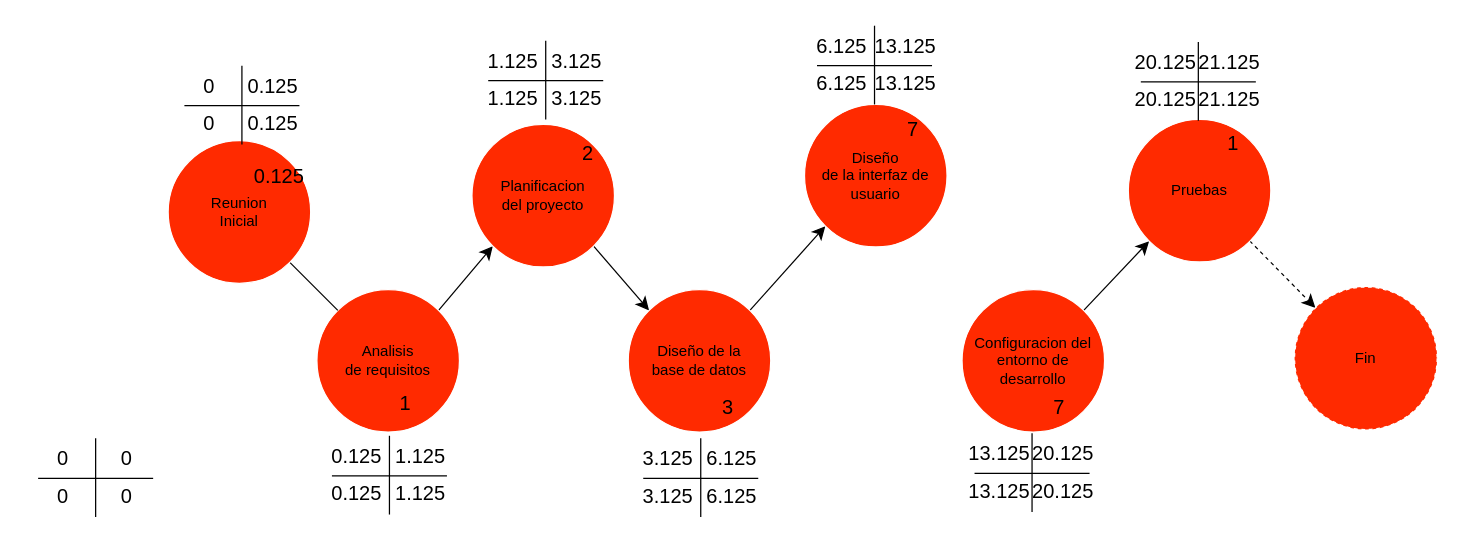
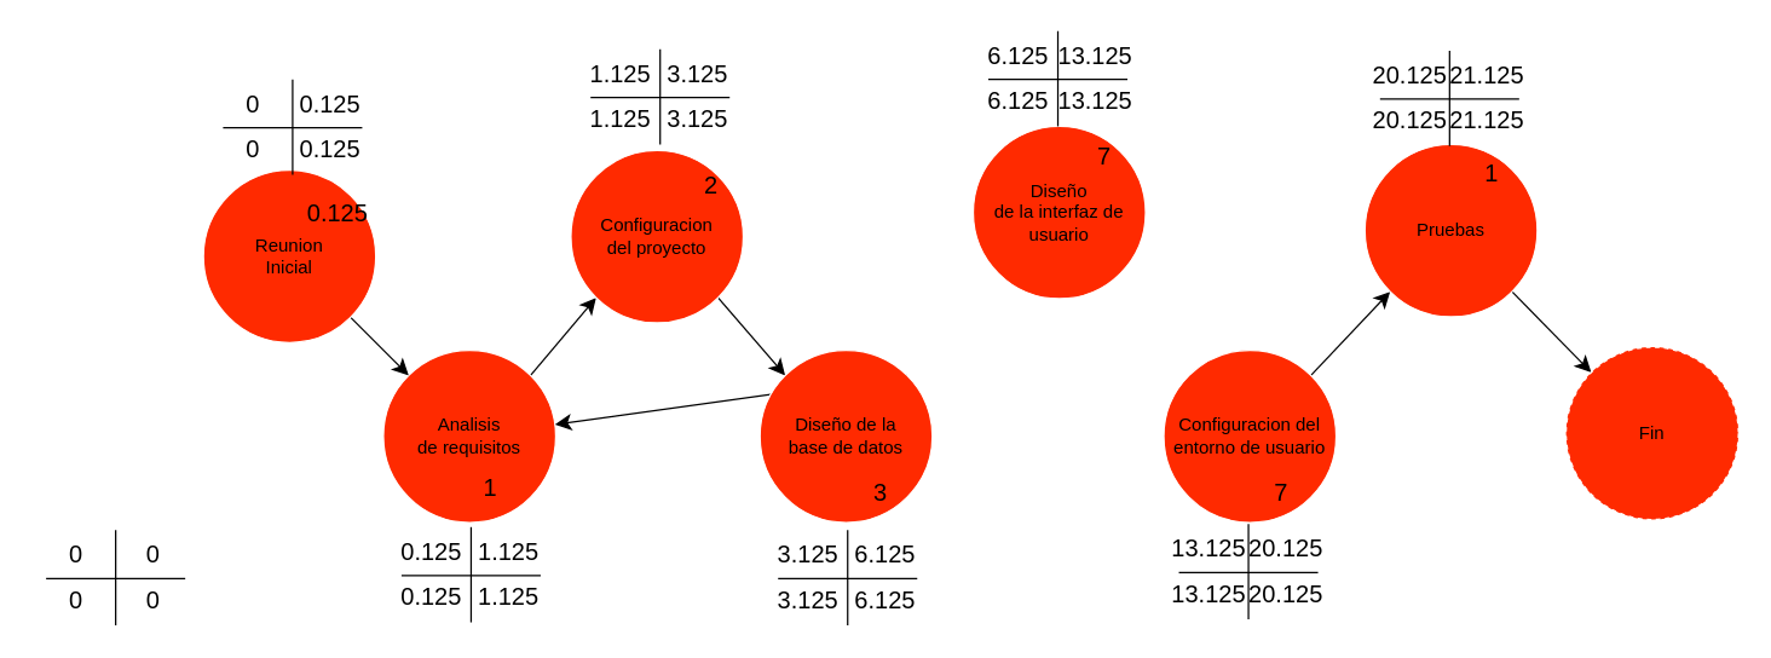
- <mxCell id="5" value="Planificacion&lt;div&gt;del proyecto&lt;/div&gt;" style="ellipse;whiteSpace=wrap;html=1;aspect=fixed;fillColor=#FF2A00;strokeColor=#FFFFFF;" vertex="1" parent="1"><mxGeometry x="377" y="99" width="114" height="114" as="geometry" /></mxCell>
+ <mxCell id="5" value="Configuracion&lt;div&gt;del proyecto&lt;/div&gt;" style="ellipse;whiteSpace=wrap;html=1;aspect=fixed;fillColor=#FF2A00;strokeColor=#FFFFFF;" vertex="1" parent="1"><mxGeometry x="377" y="99" width="114" height="114" as="geometry" /></mxCell>
- <mxCell id="8" style="edgeStyle=none;curved=1;rounded=0;orthogonalLoop=1;jettySize=auto;html=1;exitX=1;exitY=0;exitDx=0;exitDy=0;entryX=0;entryY=1;entryDx=0;entryDy=0;fontSize=12;startSize=8;endSize=8;" edge="1" parent="1" source="9" target="10"><mxGeometry relative="1" as="geometry" /></mxCell>
+ <mxCell id="8" style="edgeStyle=none;curved=1;rounded=0;orthogonalLoop=1;jettySize=auto;html=1;exitX=1;exitY=0;exitDx=0;exitDy=0;fontSize=12;startSize=8;endSize=8;" edge="1" parent="1" source="9" target="3"><mxGeometry relative="1" as="geometry" /></mxCell>
- <mxCell id="13" style="edgeStyle=none;curved=1;rounded=0;orthogonalLoop=1;jettySize=auto;html=1;exitX=1;exitY=1;exitDx=0;exitDy=0;entryX=0;entryY=0;entryDx=0;entryDy=0;fontSize=12;startSize=8;endSize=8;dashed=1;" edge="1" parent="1" source="14" target="15"><mxGeometry relative="1" as="geometry" /></mxCell>
+ <mxCell id="13" style="edgeStyle=none;curved=1;rounded=0;orthogonalLoop=1;jettySize=auto;html=1;exitX=1;exitY=1;exitDx=0;exitDy=0;entryX=0;entryY=0;entryDx=0;entryDy=0;fontSize=12;startSize=8;endSize=8;" edge="1" parent="1" source="14" target="15"><mxGeometry relative="1" as="geometry" /></mxCell>
- <mxCell id="6" style="edgeStyle=none;curved=1;rounded=0;orthogonalLoop=1;jettySize=auto;html=1;exitX=1;exitY=1;exitDx=0;exitDy=0;entryX=0;entryY=0;entryDx=0;entryDy=0;fontSize=12;startSize=8;endSize=8;endArrow=none;" edge="1" parent="1" source="7" target="3"><mxGeometry relative="1" as="geometry" /></mxCell>
+ <mxCell id="6" style="edgeStyle=none;curved=1;rounded=0;orthogonalLoop=1;jettySize=auto;html=1;exitX=1;exitY=1;exitDx=0;exitDy=0;entryX=0;entryY=0;entryDx=0;entryDy=0;fontSize=12;startSize=8;endSize=8;" edge="1" parent="1" source="7" target="3"><mxGeometry relative="1" as="geometry" /></mxCell>
- <mxCell id="12" value="Configuracion del&lt;div&gt;entorno de desarrollo&lt;/div&gt;" style="ellipse;whiteSpace=wrap;html=1;aspect=fixed;fillColor=#FF2A00;strokeColor=#FFFFFF;" vertex="1" parent="1"><mxGeometry x="769" y="231" width="114" height="114" as="geometry" /></mxCell>
+ <mxCell id="12" value="Configuracion del&lt;div&gt;entorno de usuario&lt;/div&gt;" style="ellipse;whiteSpace=wrap;html=1;aspect=fixed;fillColor=#FF2A00;strokeColor=#FFFFFF;" vertex="1" parent="1"><mxGeometry x="769" y="231" width="114" height="114" as="geometry" /></mxCell>
